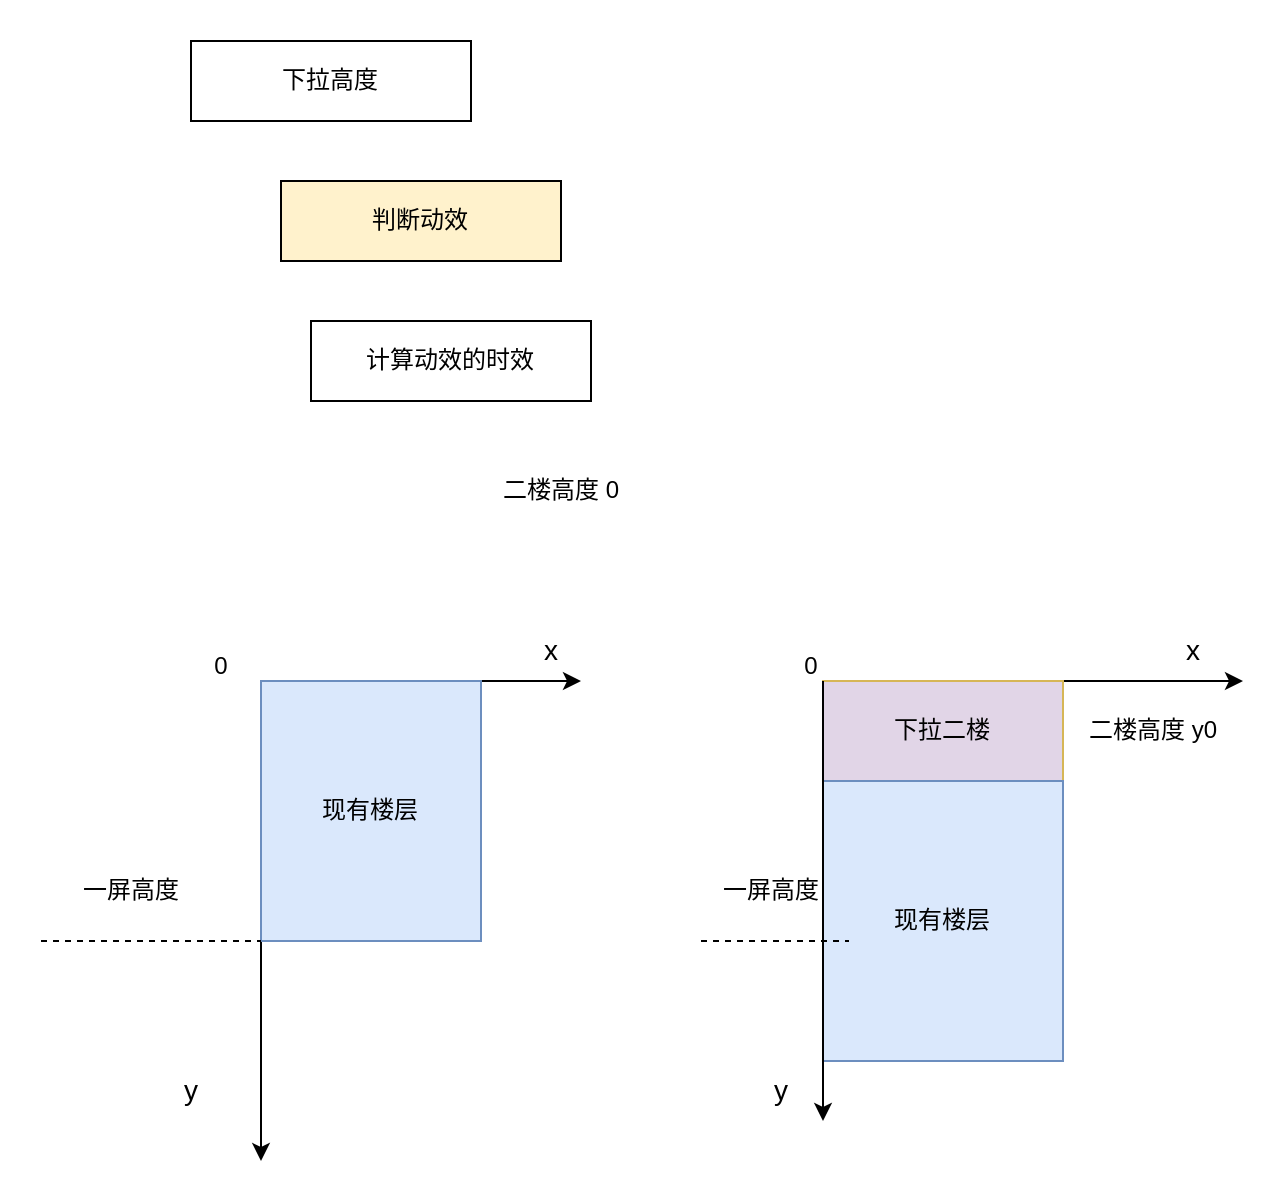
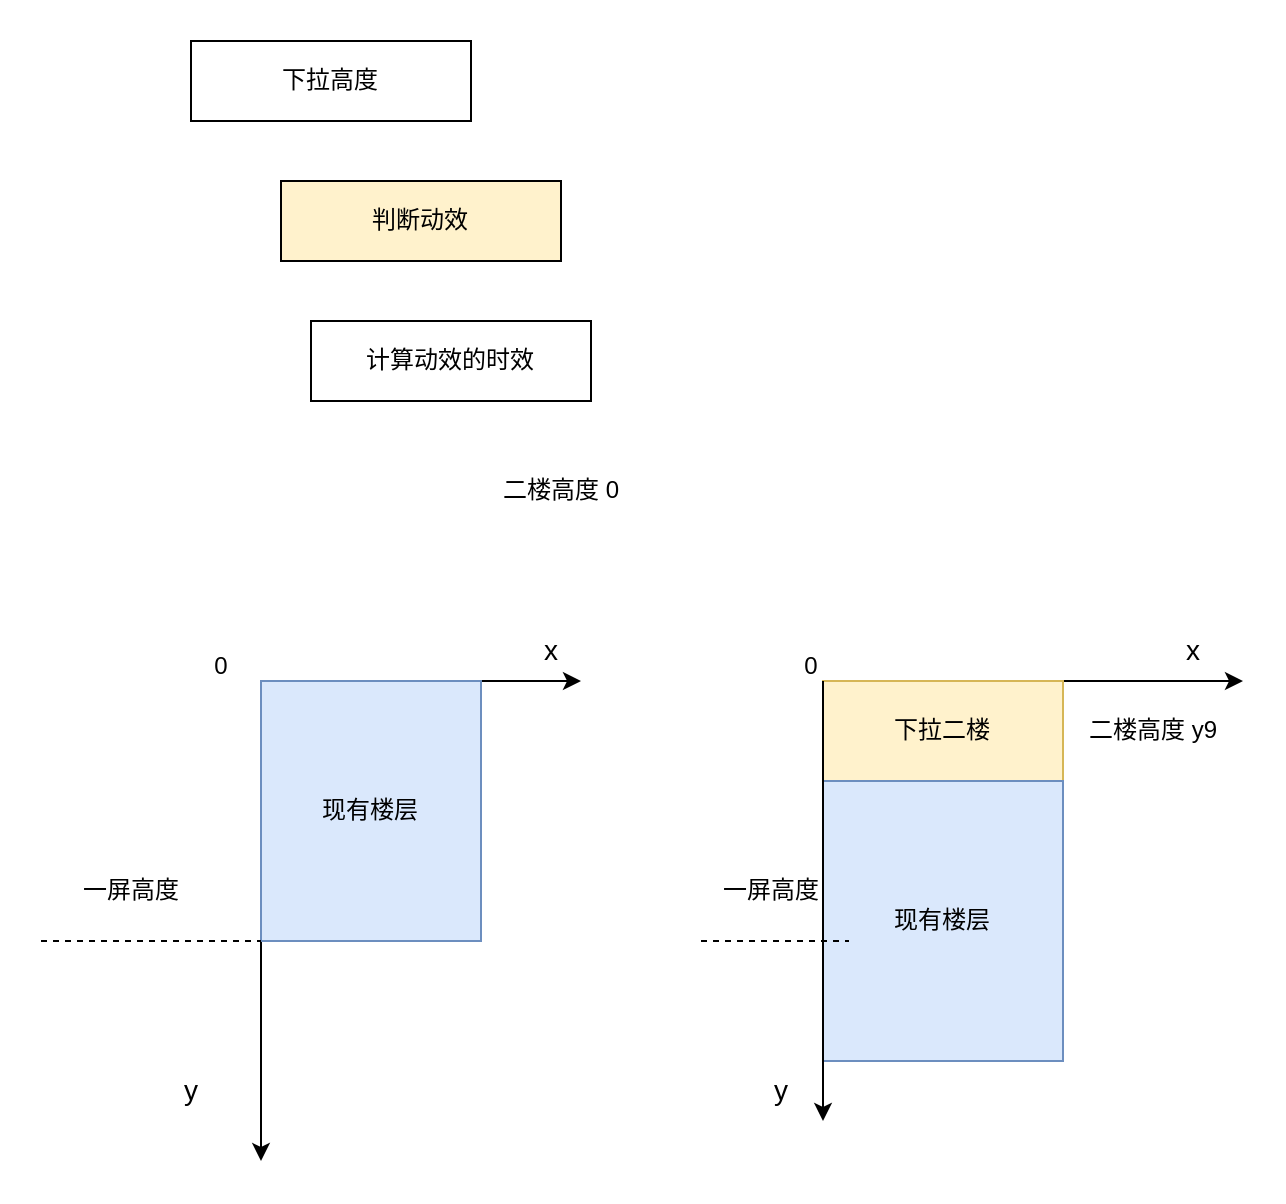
- <mxCell id="15" value="下拉二楼" style="rounded=0;whiteSpace=wrap;html=1;fillColor=#e1d5e7;strokeColor=#d6b656;" vertex="1" parent="1"><mxGeometry x="411" y="340" width="120" height="50" as="geometry" /></mxCell>
+ <mxCell id="15" value="下拉二楼" style="rounded=0;whiteSpace=wrap;html=1;fillColor=#fff2cc;strokeColor=#d6b656;" vertex="1" parent="1"><mxGeometry x="411" y="340" width="120" height="50" as="geometry" /></mxCell>
- <mxCell id="14" value="二楼高度 y0" style="text;html=1;align=center;verticalAlign=middle;resizable=0;points=[];autosize=1;strokeColor=none;fillColor=none;" vertex="1" parent="1"><mxGeometry x="531" y="350" width="90" height="30" as="geometry" /></mxCell>
+ <mxCell id="14" value="二楼高度 y9" style="text;html=1;align=center;verticalAlign=middle;resizable=0;points=[];autosize=1;strokeColor=none;fillColor=none;" vertex="1" parent="1"><mxGeometry x="531" y="350" width="90" height="30" as="geometry" /></mxCell>
